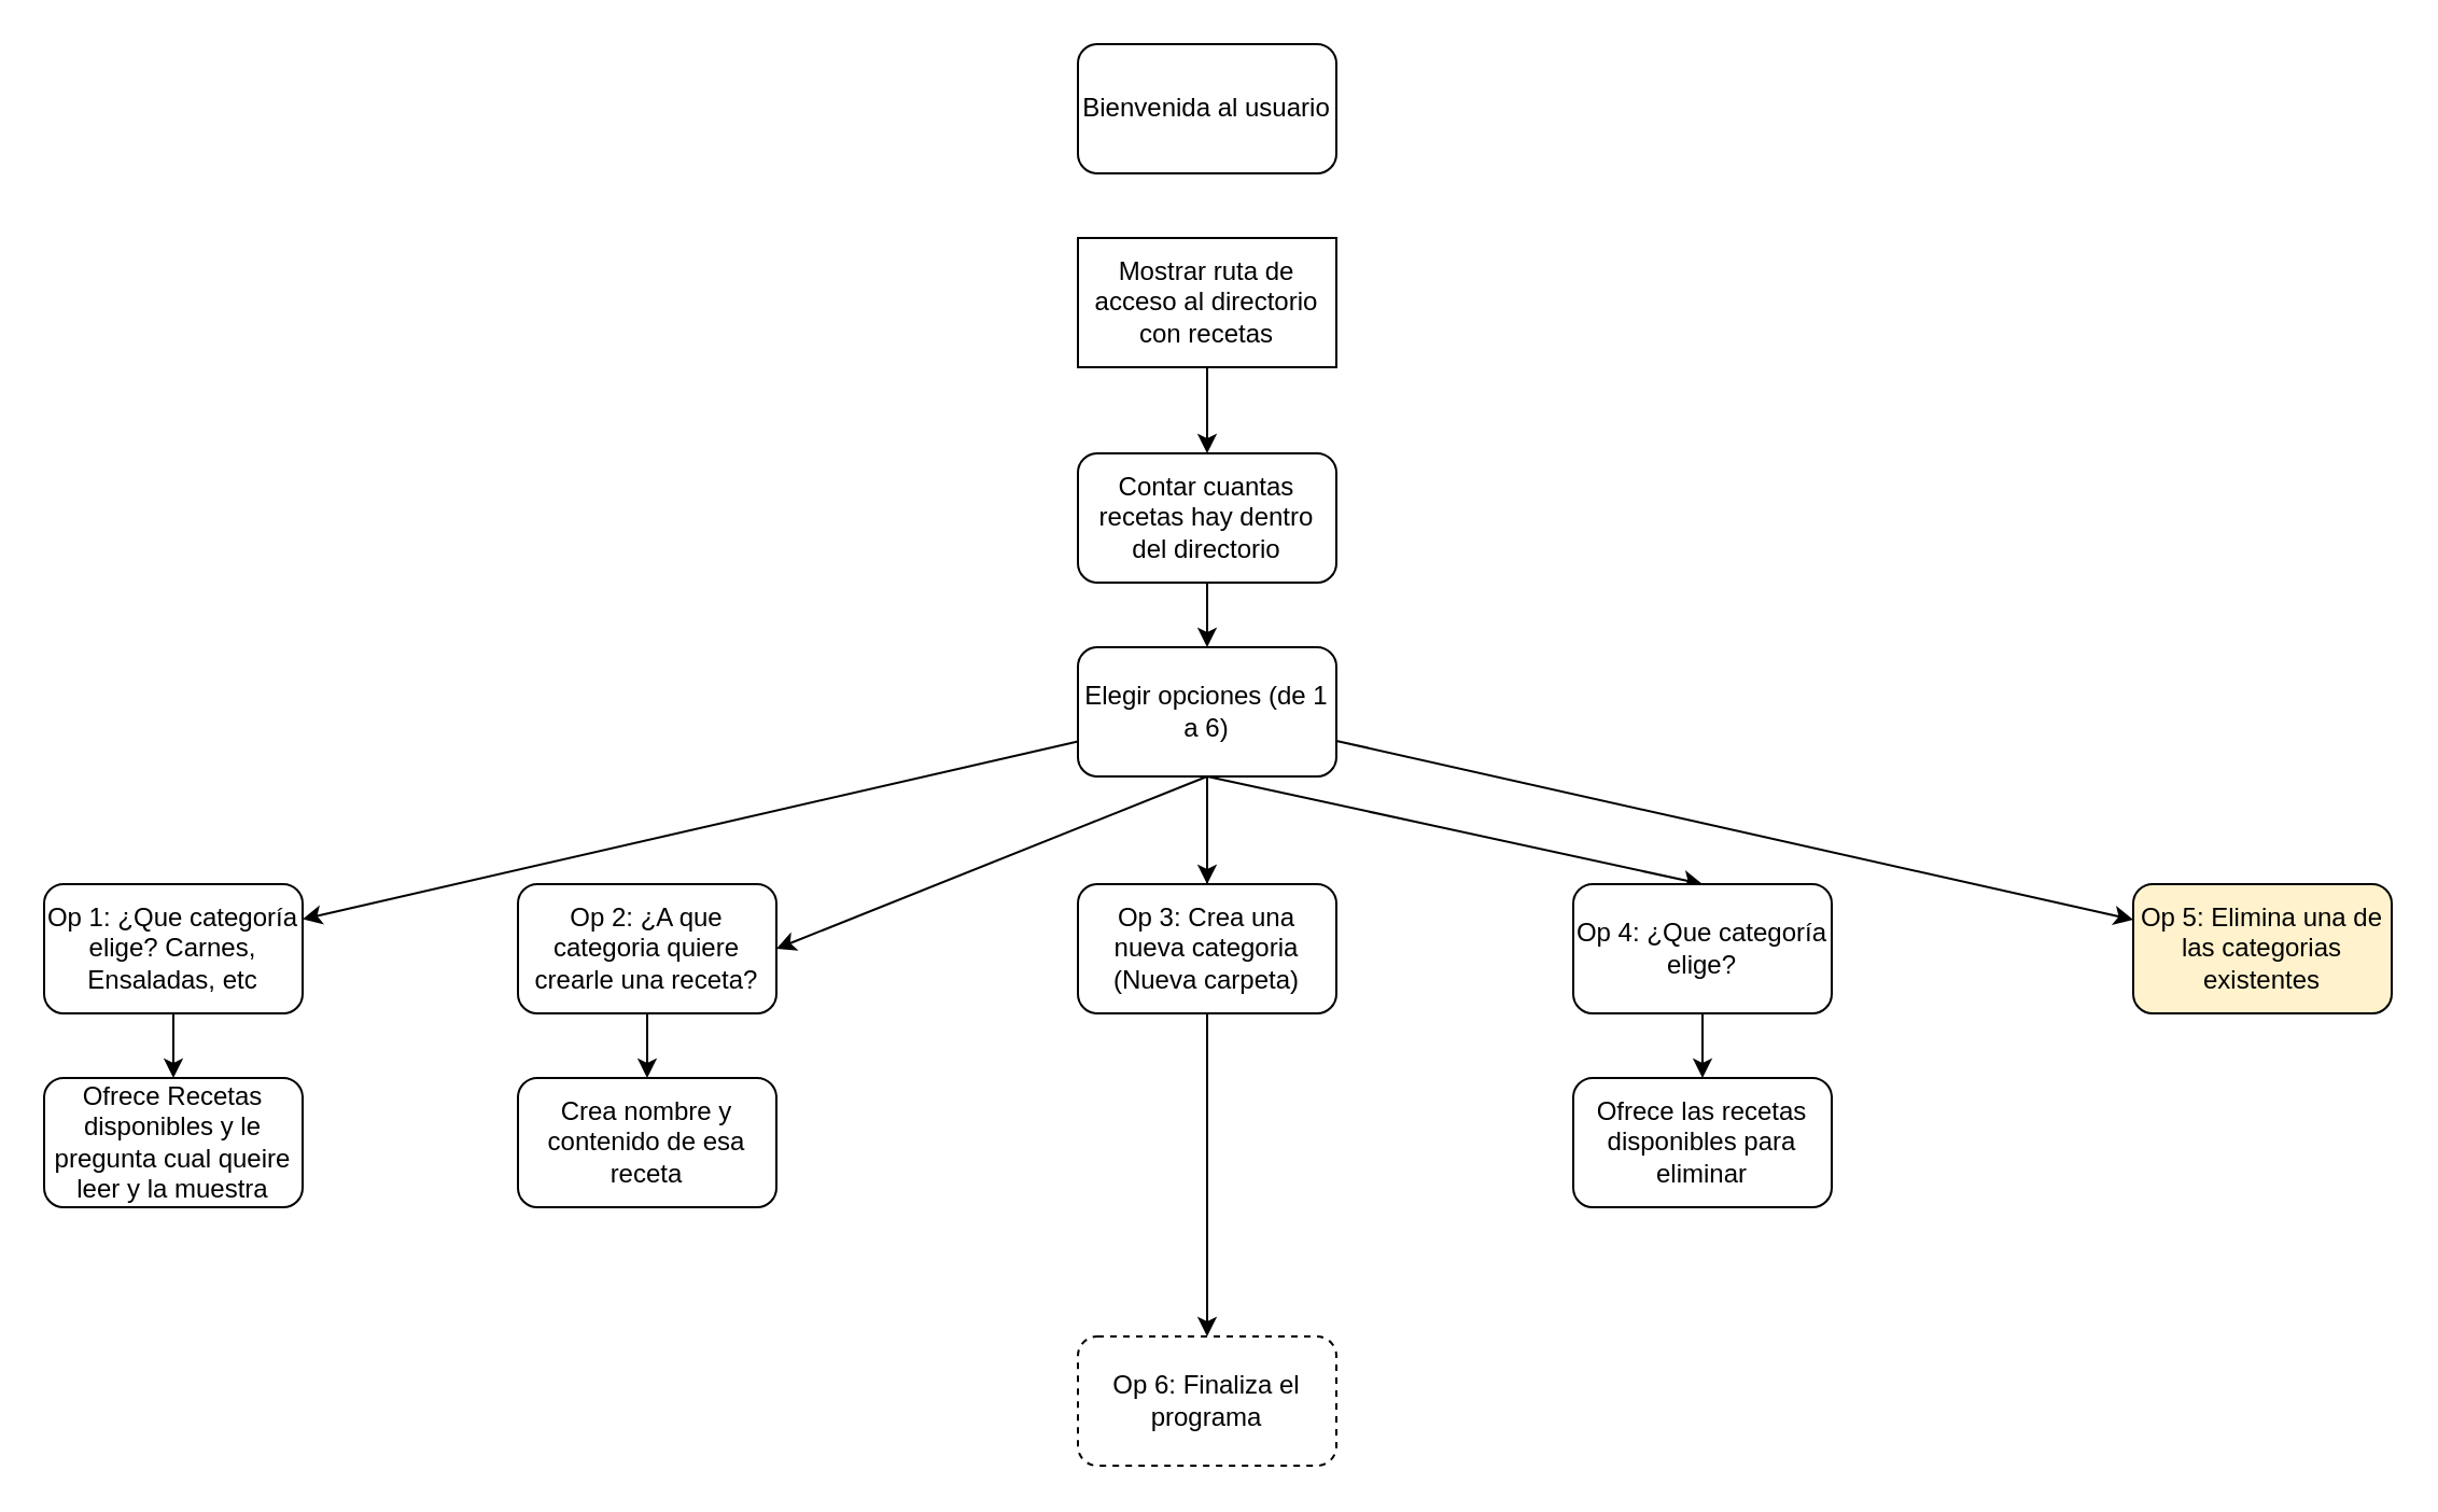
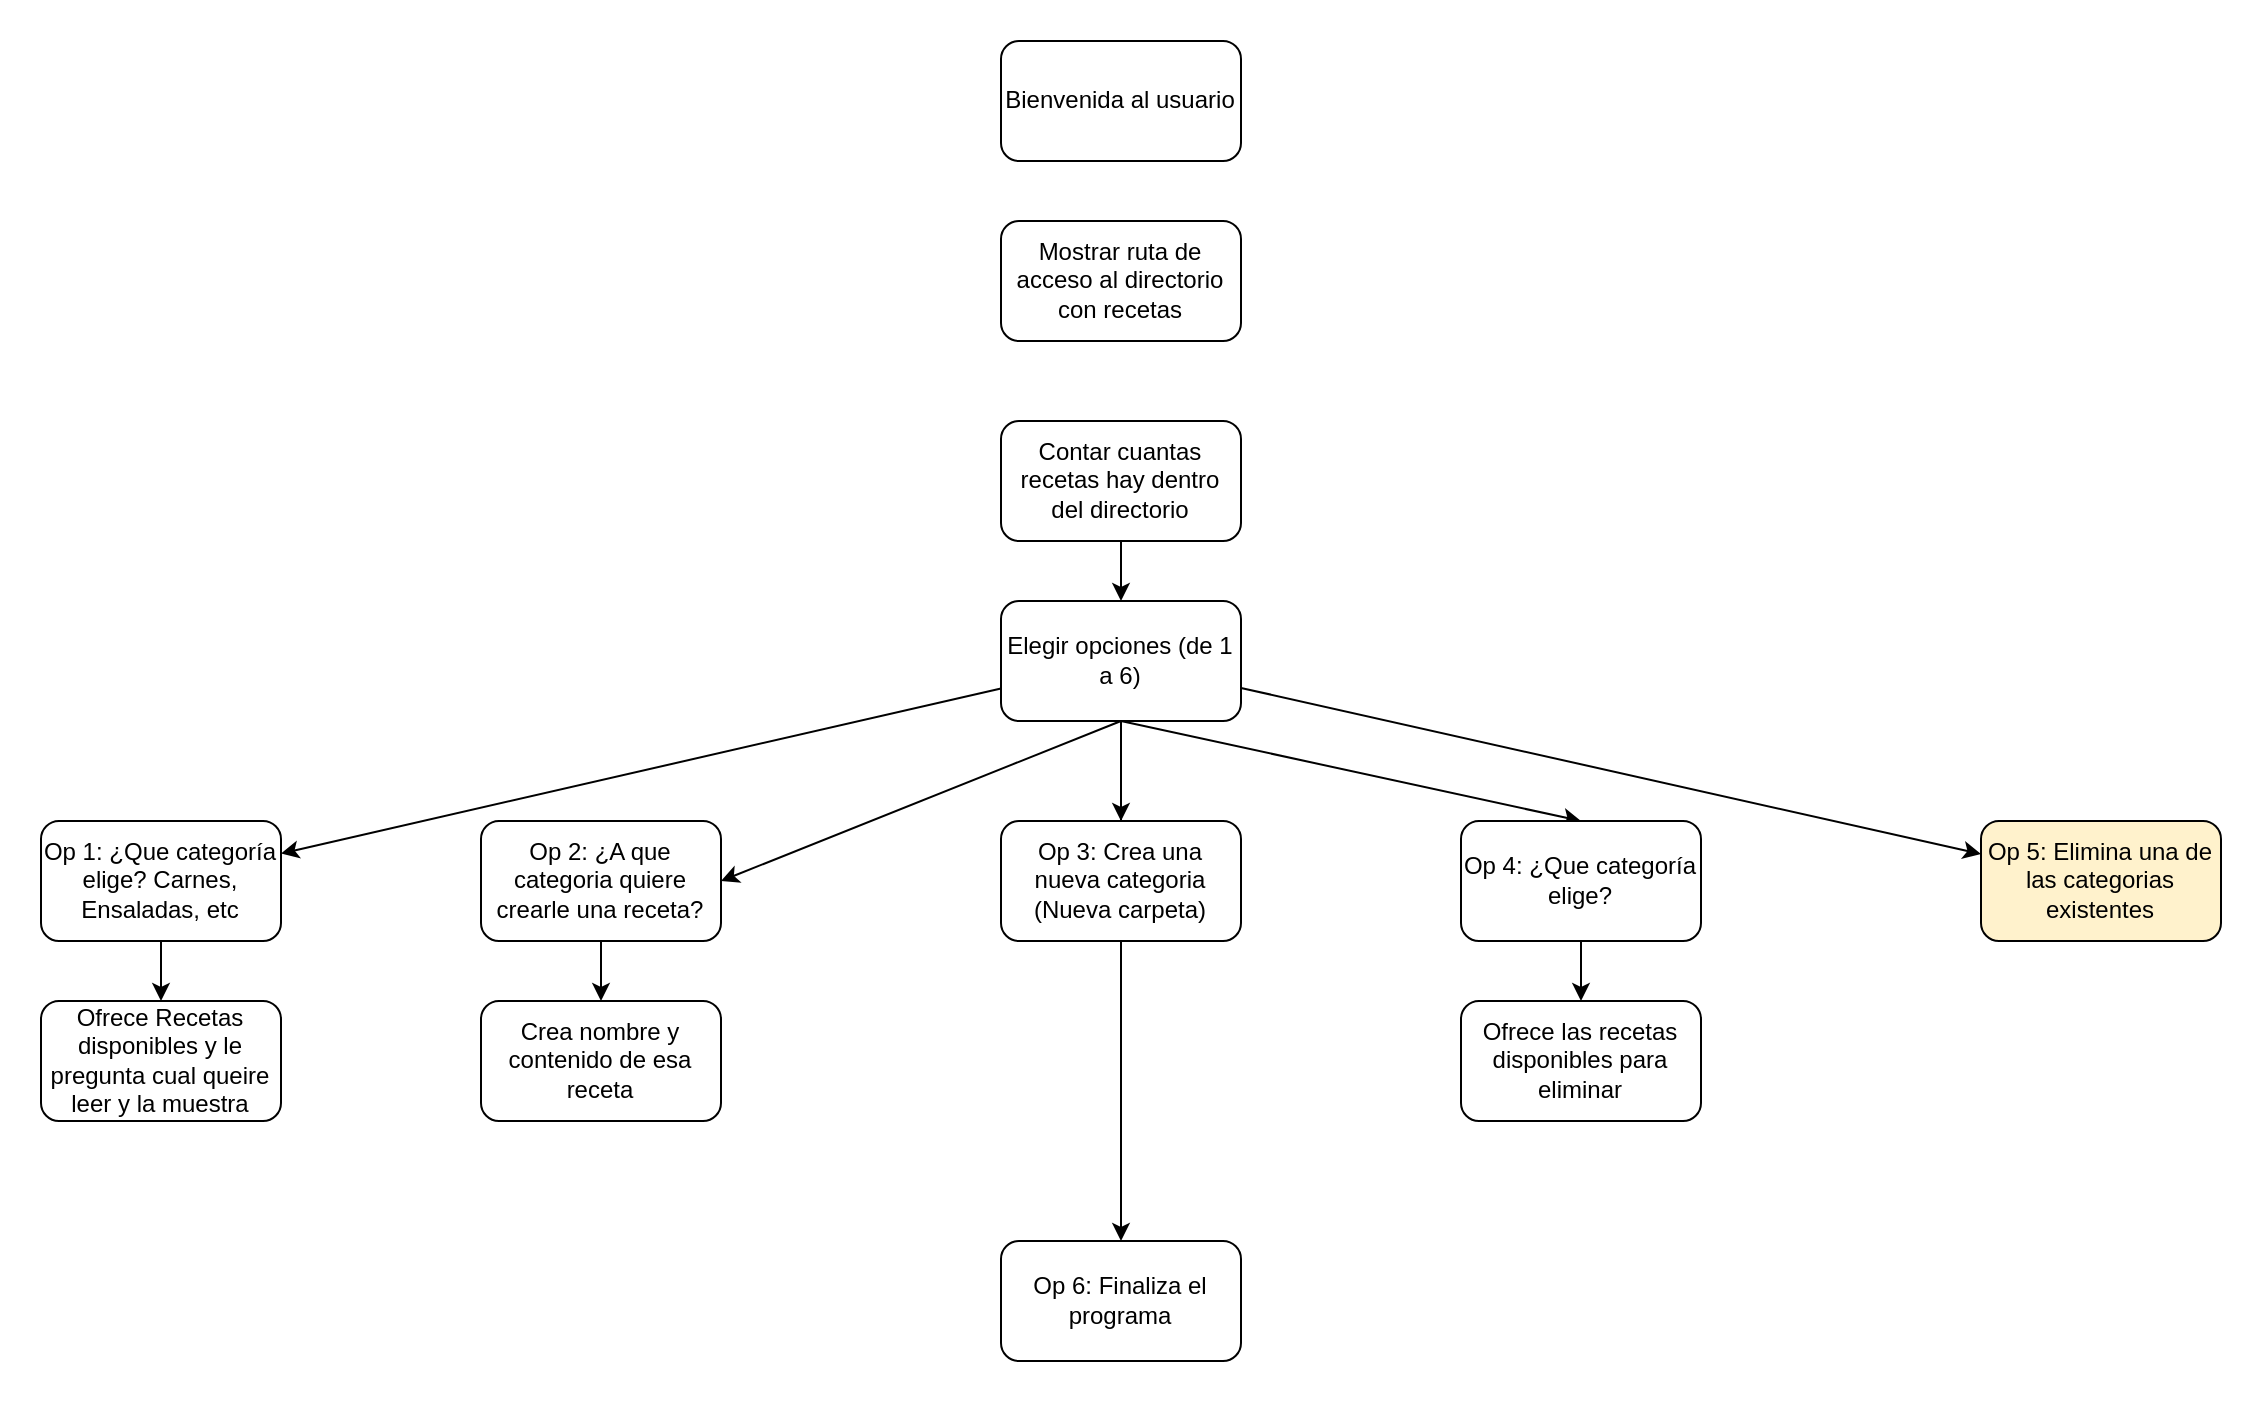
- <mxCell id="4" value="Mostrar ruta de acceso al directorio con recetas" style="whiteSpace=wrap;html=1;rounded=0;" vertex="1" parent="1"><mxGeometry x="500" y="110" width="120" height="60" as="geometry" /></mxCell>
+ <mxCell id="4" value="Mostrar ruta de acceso al directorio con recetas" style="rounded=1;whiteSpace=wrap;html=1;" vertex="1" parent="1"><mxGeometry x="500" y="110" width="120" height="60" as="geometry" /></mxCell>
- <mxCell id="3" value="" style="edgeStyle=none;html=1;" edge="1" parent="1" source="4" target="6"><mxGeometry relative="1" as="geometry" /></mxCell>
- <mxCell id="25" value="Op 6: Finaliza el programa" style="whiteSpace=wrap;html=1;rounded=1;dashed=1;" vertex="1" parent="1"><mxGeometry x="500" y="620" width="120" height="60" as="geometry" /></mxCell>
+ <mxCell id="25" value="Op 6: Finaliza el programa" style="whiteSpace=wrap;html=1;rounded=1;" vertex="1" parent="1"><mxGeometry x="500" y="620" width="120" height="60" as="geometry" /></mxCell>
